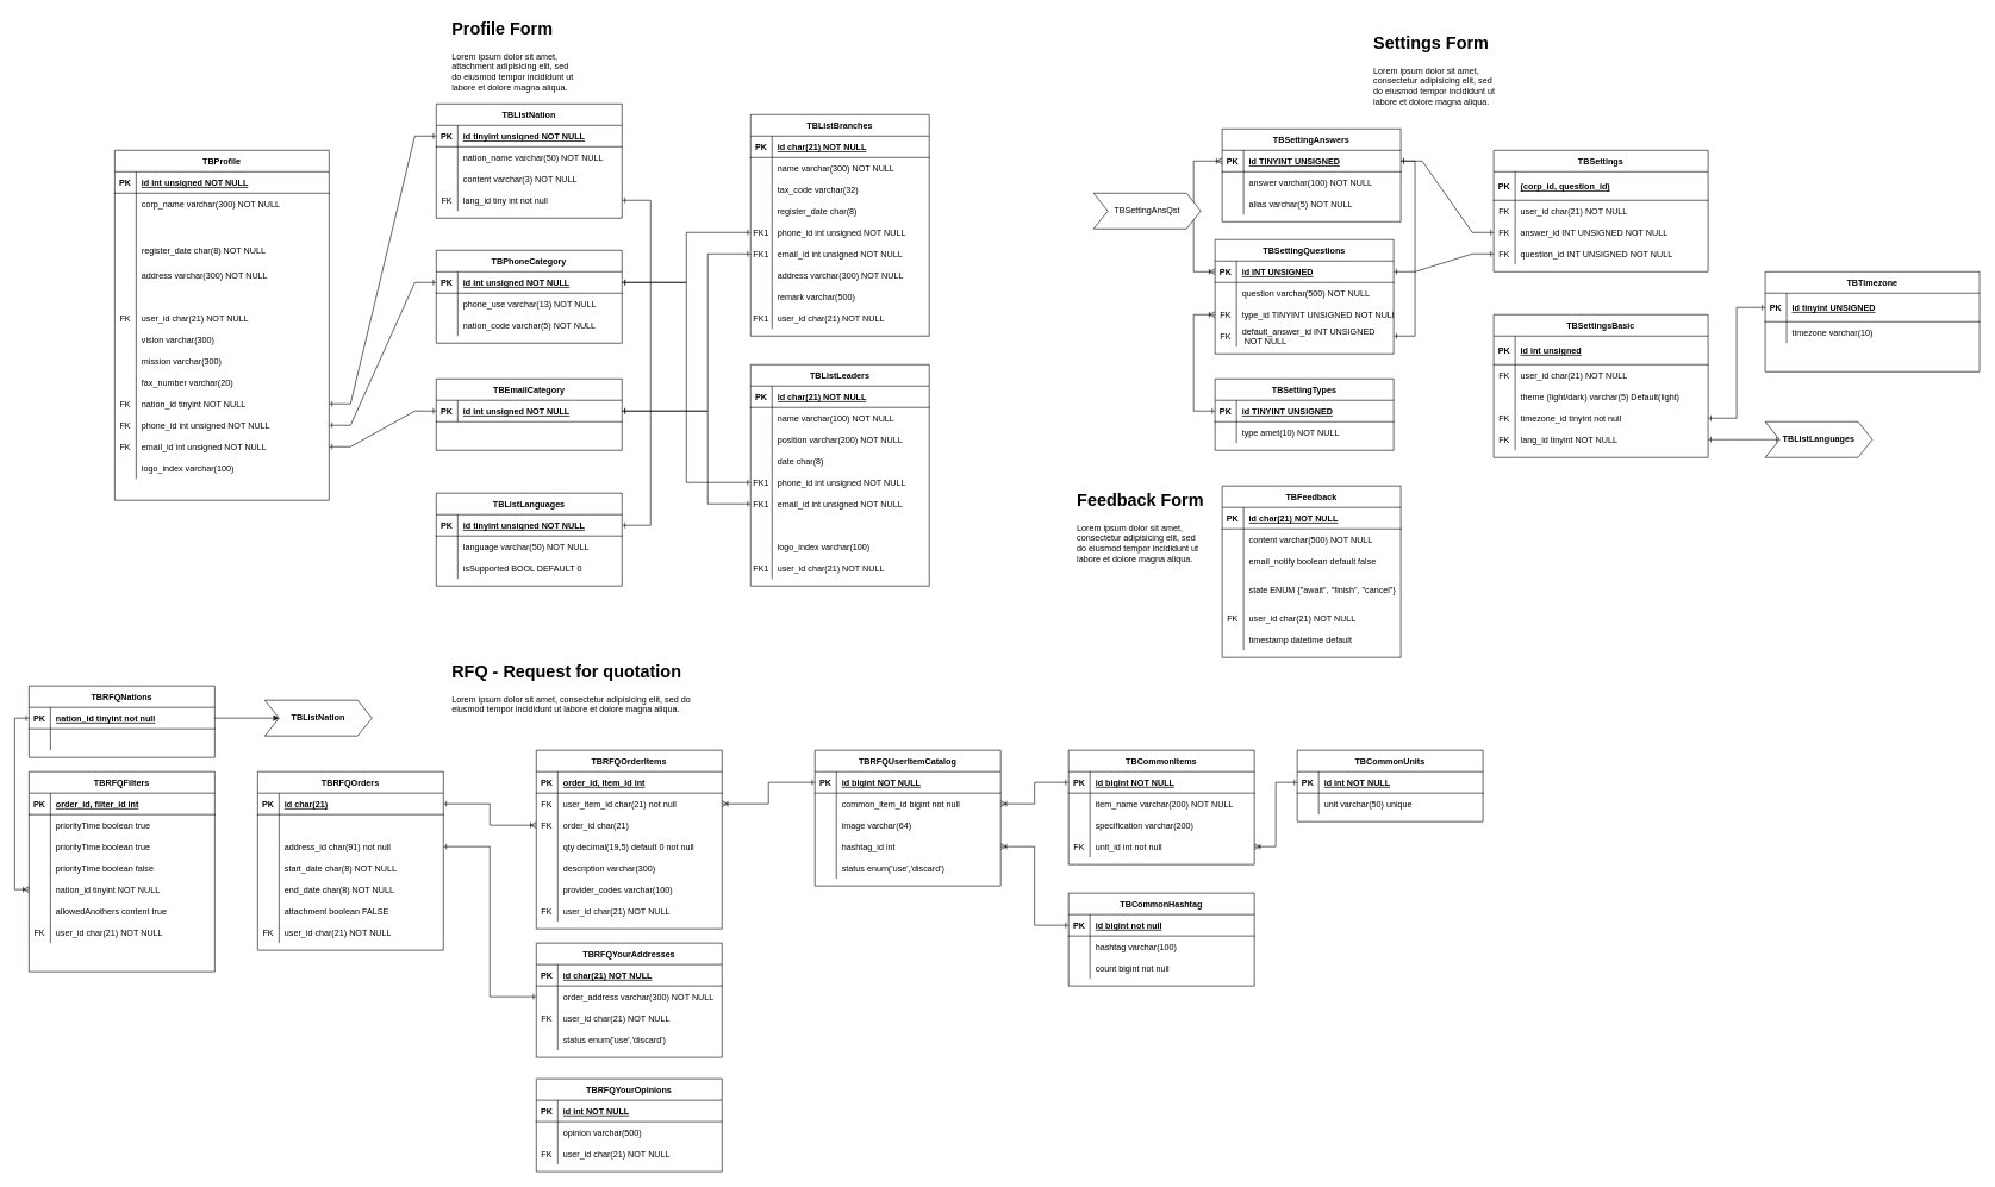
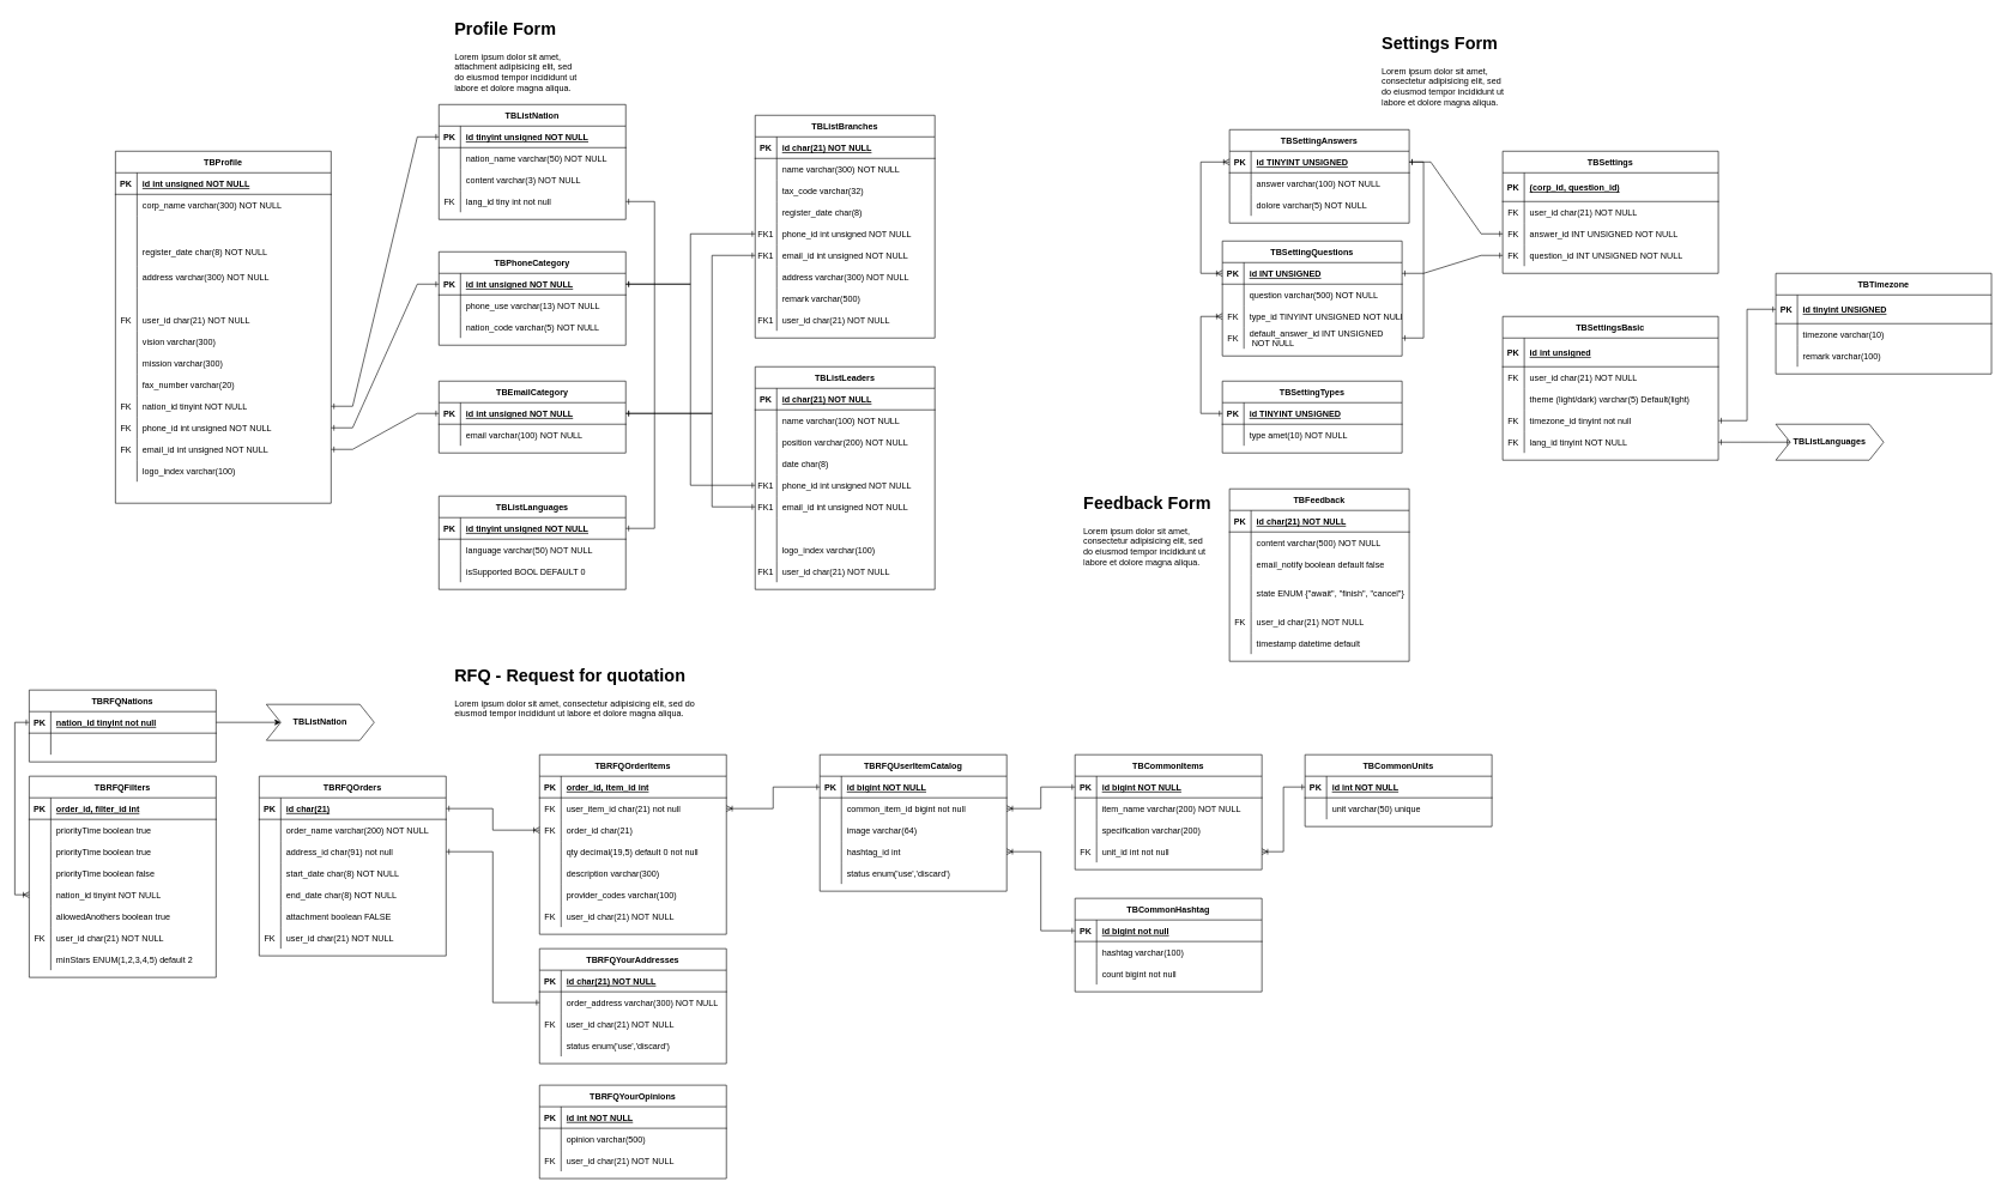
- <mxCell id="157" value="alias varchar(5) NOT NULL" style="shape=partialRectangle;overflow=hidden;connectable=0;fillColor=none;top=0;left=0;bottom=0;right=0;align=left;spacingLeft=6;" parent="155" vertex="1"><mxGeometry x="30" width="220" height="30" as="geometry"><mxRectangle width="220" height="30" as="alternateBounds" /></mxGeometry></mxCell>
+ <mxCell id="157" value="dolore varchar(5) NOT NULL" style="shape=partialRectangle;overflow=hidden;connectable=0;fillColor=none;top=0;left=0;bottom=0;right=0;align=left;spacingLeft=6;" parent="155" vertex="1"><mxGeometry x="30" width="220" height="30" as="geometry"><mxRectangle width="220" height="30" as="alternateBounds" /></mxGeometry></mxCell>
- <mxCell id="184" value="TBSettingAnsQst" style="shape=step;perimeter=stepPerimeter;whiteSpace=wrap;html=1;fixedSize=1;" parent="1" vertex="1"><mxGeometry x="1530" y="270" width="150" height="50" as="geometry" /></mxCell>
+ <mxCell id="230" value="remark varchar(100)" style="shape=partialRectangle;overflow=hidden;connectable=0;fillColor=none;top=0;left=0;bottom=0;right=0;align=left;spacingLeft=6;" parent="228" vertex="1"><mxGeometry x="30" width="270" height="30" as="geometry"><mxRectangle width="270" height="30" as="alternateBounds" /></mxGeometry></mxCell>
+ <mxCell id="36" value="email varchar(100) NOT NULL" style="shape=partialRectangle;overflow=hidden;connectable=0;fillColor=none;top=0;left=0;bottom=0;right=0;align=left;spacingLeft=6;" parent="34" vertex="1"><mxGeometry x="30" width="230" height="30" as="geometry"><mxRectangle width="230" height="30" as="alternateBounds" /></mxGeometry></mxCell>
+ <mxCell id="253" value="order_name varchar(200) NOT NULL" style="shape=partialRectangle;overflow=hidden;connectable=0;fillColor=none;top=0;left=0;bottom=0;right=0;align=left;spacingLeft=6;" vertex="1" parent="251"><mxGeometry x="30" width="230" height="30" as="geometry"><mxRectangle width="230" height="30" as="alternateBounds" /></mxGeometry></mxCell>
- <mxCell id="384" value="allowedAnothers content true" style="shape=partialRectangle;overflow=hidden;connectable=0;fillColor=none;top=0;left=0;bottom=0;right=0;align=left;spacingLeft=6;" vertex="1" parent="382"><mxGeometry x="30" width="230" height="30" as="geometry"><mxRectangle width="230" height="30" as="alternateBounds" /></mxGeometry></mxCell>
+ <mxCell id="384" value="allowedAnothers boolean true" style="shape=partialRectangle;overflow=hidden;connectable=0;fillColor=none;top=0;left=0;bottom=0;right=0;align=left;spacingLeft=6;" vertex="1" parent="382"><mxGeometry x="30" width="230" height="30" as="geometry"><mxRectangle width="230" height="30" as="alternateBounds" /></mxGeometry></mxCell>
+ <mxCell id="390" value="minStars ENUM(1,2,3,4,5) default 2" style="shape=partialRectangle;overflow=hidden;connectable=0;fillColor=none;top=0;left=0;bottom=0;right=0;align=left;spacingLeft=6;" vertex="1" parent="388"><mxGeometry x="30" width="230" height="30" as="geometry"><mxRectangle width="230" height="30" as="alternateBounds" /></mxGeometry></mxCell>
